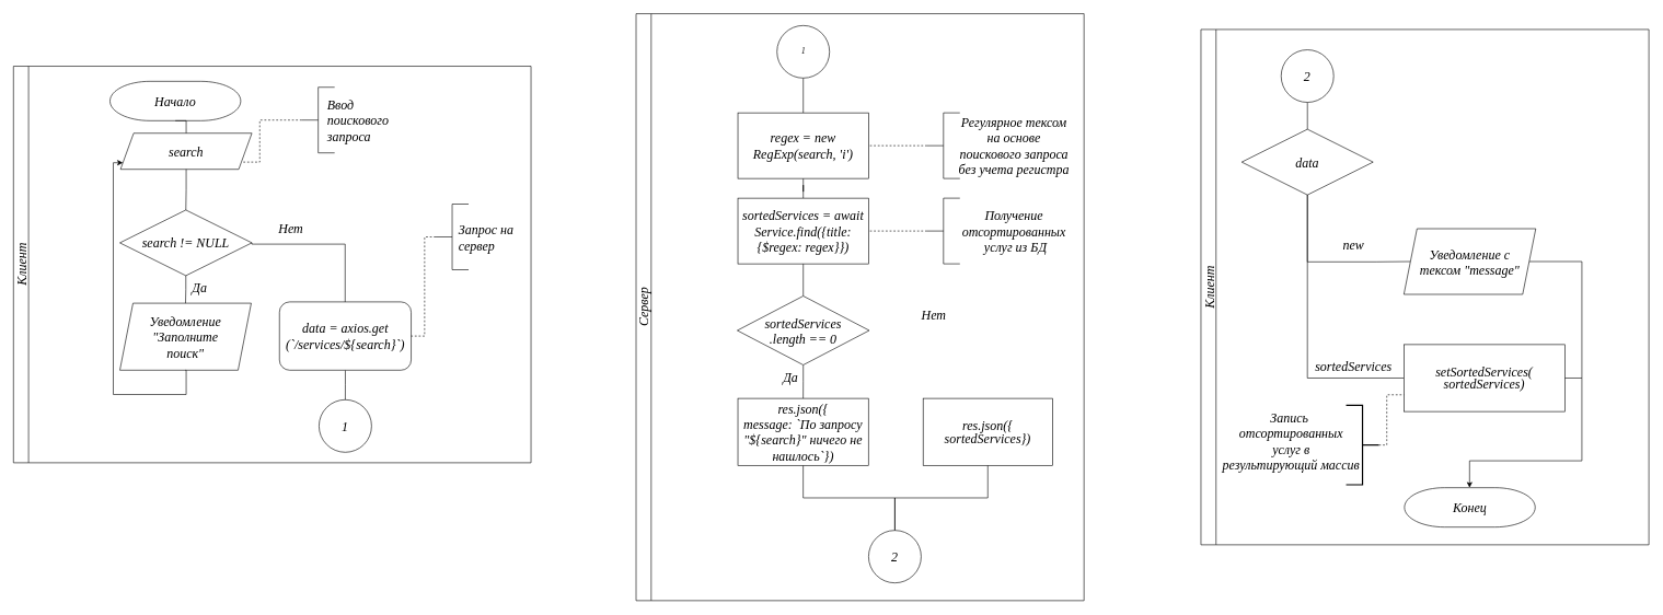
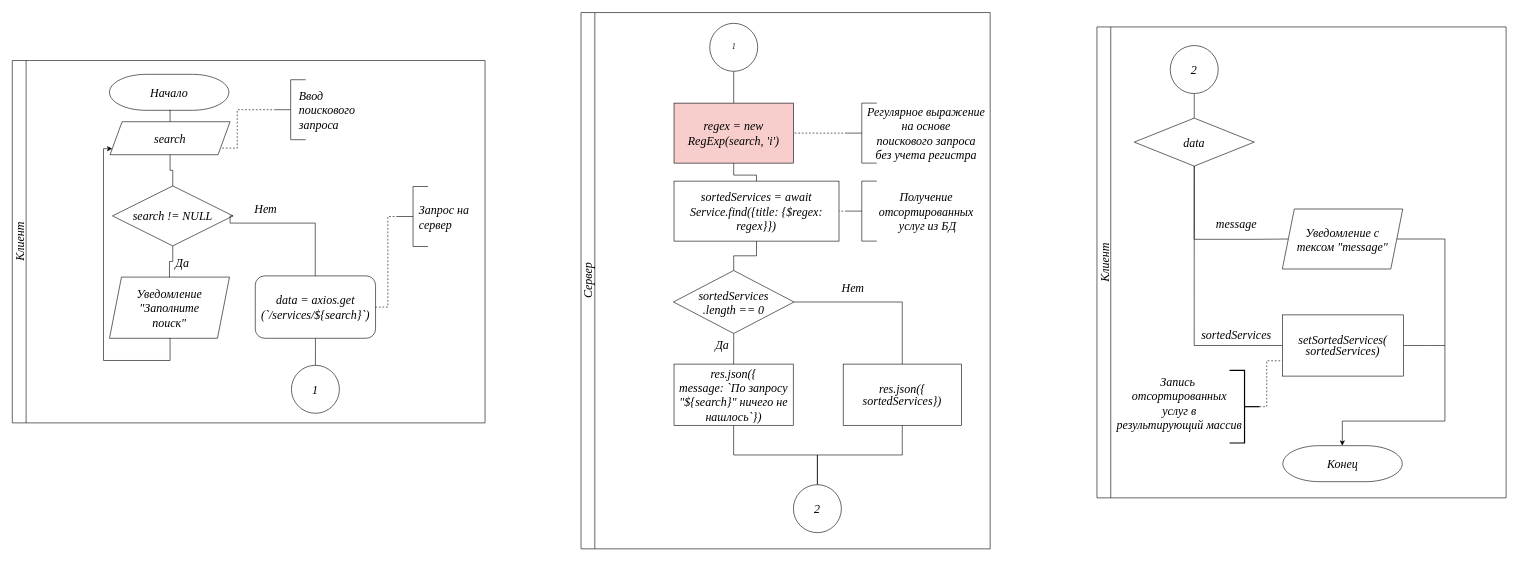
- <mxCell id="17" value="Начало" style="strokeWidth=1;html=1;shape=mxgraph.flowchart.terminator;whiteSpace=wrap;fontSize=20;fontFamily=GOST type A Regular;fontSource=https%3A%2F%2Fwebfonts.pro%2Flight-fonts%2F123-gost_type_a.html;fontStyle=2" parent="7" vertex="1"><mxGeometry x="147" y="23" width="199" height="60" as="geometry" /></mxCell>
+ <mxCell id="17" value="Начало" style="strokeWidth=1;html=1;shape=mxgraph.flowchart.terminator;whiteSpace=wrap;fontSize=20;fontFamily=GOST type A Regular;fontSource=https%3A%2F%2Fwebfonts.pro%2Flight-fonts%2F123-gost_type_a.html;fontStyle=2" parent="7" vertex="1"><mxGeometry x="162" y="23" width="199" height="60" as="geometry" /></mxCell>
- <mxCell id="40" value="regex = new RegExp(search, 'i')" style="rounded=0;whiteSpace=wrap;html=1;fontSize=20;fontFamily=GOST type A Regular;fontSource=https%3A%2F%2Fwebfonts.pro%2Flight-fonts%2F123-gost_type_a.html;fontStyle=2" parent="25" vertex="1"><mxGeometry x="155.02" y="151" width="198.98" height="100" as="geometry" /></mxCell>
+ <mxCell id="40" value="regex = new RegExp(search, 'i')" style="rounded=0;whiteSpace=wrap;html=1;fontSize=20;fontFamily=GOST type A Regular;fontSource=https%3A%2F%2Fwebfonts.pro%2Flight-fonts%2F123-gost_type_a.html;fontStyle=2;fillColor=#f8cecc;" parent="25" vertex="1"><mxGeometry x="155.02" y="151" width="198.98" height="100" as="geometry" /></mxCell>
- <mxCell id="44" value="Регулярное тексом &lt;br style=&quot;font-size: 20px;&quot;&gt;на основе &lt;br style=&quot;font-size: 20px;&quot;&gt;поискового запроса&lt;br style=&quot;font-size: 20px;&quot;&gt;без учета регистра" style="text;html=1;align=center;verticalAlign=middle;resizable=0;points=[];autosize=1;strokeColor=none;fillColor=none;fontFamily=GOST type A Regular;fontSource=https%3A%2F%2Fwebfonts.pro%2Flight-fonts%2F123-gost_type_a.html;fontStyle=2;fontSize=20;" parent="25" vertex="1"><mxGeometry x="467" y="147" width="215" height="108" as="geometry" /></mxCell>
+ <mxCell id="44" value="Регулярное выражение &lt;br style=&quot;font-size: 20px;&quot;&gt;на основе &lt;br style=&quot;font-size: 20px;&quot;&gt;поискового запроса&lt;br style=&quot;font-size: 20px;&quot;&gt;без учета регистра" style="text;html=1;align=center;verticalAlign=middle;resizable=0;points=[];autosize=1;strokeColor=none;fillColor=none;fontFamily=GOST type A Regular;fontSource=https%3A%2F%2Fwebfonts.pro%2Flight-fonts%2F123-gost_type_a.html;fontStyle=2;fontSize=20;" parent="25" vertex="1"><mxGeometry x="467" y="147" width="215" height="108" as="geometry" /></mxCell>
- <mxCell id="53" value="data" style="strokeWidth=1;html=1;shape=mxgraph.flowchart.decision;whiteSpace=wrap;spacing=1;fontSize=20;fontFamily=GOST type A Regular;fontSource=https%3A%2F%2Fwebfonts.pro%2Flight-fonts%2F123-gost_type_a.html;fontStyle=2" parent="48" vertex="1"><mxGeometry x="62.13" y="152" width="200" height="100" as="geometry" /></mxCell>
+ <mxCell id="53" value="data" style="strokeWidth=1;html=1;shape=mxgraph.flowchart.decision;whiteSpace=wrap;spacing=1;fontSize=20;fontFamily=GOST type A Regular;fontSource=https%3A%2F%2Fwebfonts.pro%2Flight-fonts%2F123-gost_type_a.html;fontStyle=2" parent="48" vertex="1"><mxGeometry x="62.13" y="152" width="200" height="80" as="geometry" /></mxCell>
- <mxCell id="28" value="&lt;font style=&quot;font-size: 20px;&quot;&gt;sortedServices = await Service.find({title: {$regex: regex}})&lt;/font&gt;" style="rounded=0;whiteSpace=wrap;html=1;fontSize=20;fontFamily=GOST type A Regular;fontSource=https%3A%2F%2Fwebfonts.pro%2Flight-fonts%2F123-gost_type_a.html;fontStyle=2" parent="25" vertex="1"><mxGeometry x="155.01" y="281" width="199" height="100" as="geometry" /></mxCell>
+ <mxCell id="28" value="&lt;font style=&quot;font-size: 20px;&quot;&gt;sortedServices = await Service.find({title: {$regex: regex}})&lt;/font&gt;" style="rounded=0;whiteSpace=wrap;html=1;fontSize=20;fontFamily=GOST type A Regular;fontSource=https%3A%2F%2Fwebfonts.pro%2Flight-fonts%2F123-gost_type_a.html;fontStyle=2" parent="25" vertex="1"><mxGeometry x="155.01" y="281" width="275" height="100" as="geometry" /></mxCell>
- <mxCell id="13" value="search != NULL" style="strokeWidth=1;html=1;shape=mxgraph.flowchart.decision;whiteSpace=wrap;spacing=1;fontSize=20;fontFamily=GOST type A Regular;fontSource=https%3A%2F%2Fwebfonts.pro%2Flight-fonts%2F123-gost_type_a.html;fontStyle=2" parent="7" vertex="1"><mxGeometry x="162" y="219" width="201" height="100" as="geometry" /></mxCell>
+ <mxCell id="13" value="search != NULL" style="strokeWidth=1;html=1;shape=mxgraph.flowchart.decision;whiteSpace=wrap;spacing=1;fontSize=20;fontFamily=GOST type A Regular;fontSource=https%3A%2F%2Fwebfonts.pro%2Flight-fonts%2F123-gost_type_a.html;fontStyle=2" parent="7" vertex="1"><mxGeometry x="167" y="209" width="201" height="100" as="geometry" /></mxCell>
- <mxCell id="56" value="new" style="text;html=1;align=center;verticalAlign=middle;resizable=0;points=[];autosize=1;strokeColor=none;fillColor=none;fontFamily=GOST type A Regular;fontSource=https%3A%2F%2Fwebfonts.pro%2Flight-fonts%2F123-gost_type_a.html;fontStyle=2;fontSize=20;" parent="48" vertex="1"><mxGeometry x="188.5" y="309" width="86" height="36" as="geometry" /></mxCell>
+ <mxCell id="56" value="message" style="text;html=1;align=center;verticalAlign=middle;resizable=0;points=[];autosize=1;strokeColor=none;fillColor=none;fontFamily=GOST type A Regular;fontSource=https%3A%2F%2Fwebfonts.pro%2Flight-fonts%2F123-gost_type_a.html;fontStyle=2;fontSize=20;" parent="48" vertex="1"><mxGeometry x="188.5" y="309" width="86" height="36" as="geometry" /></mxCell>
+ <mxCell id="30" style="edgeStyle=orthogonalEdgeStyle;rounded=0;orthogonalLoop=1;jettySize=auto;html=1;exitX=1;exitY=0.5;exitDx=0;exitDy=0;exitPerimeter=0;endArrow=none;endFill=0;fontFamily=GOST type A Regular;fontSource=https%3A%2F%2Fwebfonts.pro%2Flight-fonts%2F123-gost_type_a.html;fontStyle=2" parent="25" source="31" target="37" edge="1"><mxGeometry relative="1" as="geometry" /></mxCell>
- <mxCell id="55" value="&lt;div style=&quot;font-size: 20px; line-height: 19px;&quot;&gt;&lt;div style=&quot;line-height: 19px; font-size: 20px;&quot;&gt;setSortedServices(&lt;/div&gt;&lt;div style=&quot;line-height: 19px; font-size: 20px;&quot;&gt;&lt;span style=&quot;font-size: 20px;&quot;&gt;sortedServices&lt;/span&gt;)&lt;/div&gt;&lt;/div&gt;" style="rounded=0;whiteSpace=wrap;html=1;strokeColor=#000000;fontColor=default;labelBackgroundColor=none;fontSize=20;fontFamily=GOST type A Regular;fontSource=https%3A%2F%2Fwebfonts.pro%2Flight-fonts%2F123-gost_type_a.html;fontStyle=2" parent="48" vertex="1"><mxGeometry x="309" y="480" width="245" height="102" as="geometry" /></mxCell>
+ <mxCell id="55" value="&lt;div style=&quot;font-size: 20px; line-height: 19px;&quot;&gt;&lt;div style=&quot;line-height: 19px; font-size: 20px;&quot;&gt;setSortedServices(&lt;/div&gt;&lt;div style=&quot;line-height: 19px; font-size: 20px;&quot;&gt;&lt;span style=&quot;font-size: 20px;&quot;&gt;sortedServices&lt;/span&gt;)&lt;/div&gt;&lt;/div&gt;" style="rounded=0;whiteSpace=wrap;html=1;strokeColor=#000000;fontColor=default;labelBackgroundColor=none;fontSize=20;fontFamily=GOST type A Regular;fontSource=https%3A%2F%2Fwebfonts.pro%2Flight-fonts%2F123-gost_type_a.html;fontStyle=2" parent="48" vertex="1"><mxGeometry x="309" y="480" width="201.8" height="102" as="geometry" /></mxCell>
